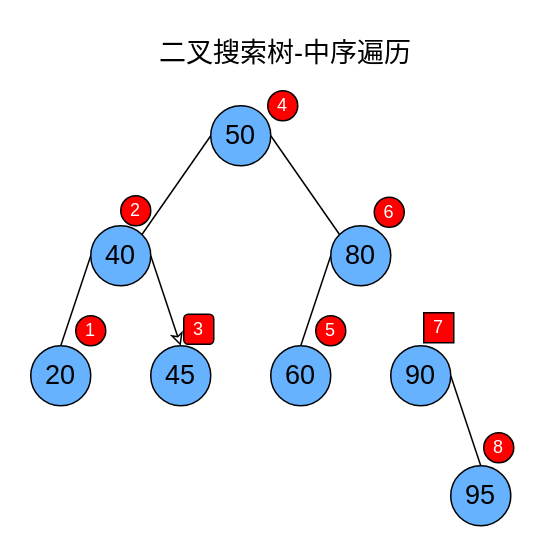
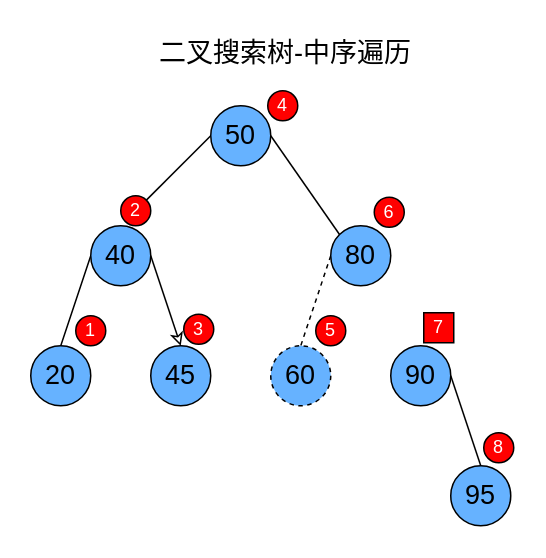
- <mxCell id="2" style="edgeStyle=none;html=1;exitX=0;exitY=0.5;exitDx=0;exitDy=0;entryX=1;entryY=0;entryDx=0;entryDy=0;endArrow=none;endFill=0;" parent="1" source="4" target="7" edge="1"><mxGeometry relative="1" as="geometry" /></mxCell>
+ <mxCell id="2" style="edgeStyle=none;html=1;exitX=0;exitY=0.5;exitDx=0;exitDy=0;endArrow=none;endFill=0;" parent="1" source="4" target="22" edge="1"><mxGeometry relative="1" as="geometry" /></mxCell>
- <mxCell id="10" style="edgeStyle=none;html=1;exitX=0;exitY=0.5;exitDx=0;exitDy=0;entryX=0.5;entryY=0;entryDx=0;entryDy=0;endArrow=none;endFill=0;" parent="1" source="11" target="15" edge="1"><mxGeometry relative="1" as="geometry" /></mxCell>
+ <mxCell id="10" style="edgeStyle=none;html=1;exitX=0;exitY=0.5;exitDx=0;exitDy=0;entryX=0.5;entryY=0;entryDx=0;entryDy=0;endArrow=none;endFill=0;dashed=1;" parent="1" source="11" target="15" edge="1"><mxGeometry relative="1" as="geometry" /></mxCell>
- <mxCell id="20" value="&lt;font style=&quot;color: rgb(255, 255, 255);&quot;&gt;3&lt;/font&gt;" style="whiteSpace=wrap;html=1;aspect=fixed;fillColor=light-dark(#ff0000, #ededed);strokeWidth=1;rounded=1;" parent="1" vertex="1"><mxGeometry x="122" y="209" width="20" height="20" as="geometry" /></mxCell>
+ <mxCell id="20" value="&lt;font style=&quot;color: rgb(255, 255, 255);&quot;&gt;3&lt;/font&gt;" style="ellipse;whiteSpace=wrap;html=1;aspect=fixed;fillColor=light-dark(#ff0000, #ededed);strokeWidth=1;" parent="1" vertex="1"><mxGeometry x="122" y="209" width="20" height="20" as="geometry" /></mxCell>
- <mxCell id="15" value="&lt;font style=&quot;color: rgb(0, 0, 0); font-size: 18px;&quot;&gt;60&lt;/font&gt;" style="ellipse;whiteSpace=wrap;html=1;aspect=fixed;fillColor=#66B2FF;" parent="1" vertex="1"><mxGeometry x="180" y="230" width="40" height="40" as="geometry" /></mxCell>
+ <mxCell id="15" value="&lt;font style=&quot;color: rgb(0, 0, 0); font-size: 18px;&quot;&gt;60&lt;/font&gt;" style="ellipse;whiteSpace=wrap;html=1;aspect=fixed;fillColor=#66B2FF;dashed=1;" parent="1" vertex="1"><mxGeometry x="180" y="230" width="40" height="40" as="geometry" /></mxCell>
